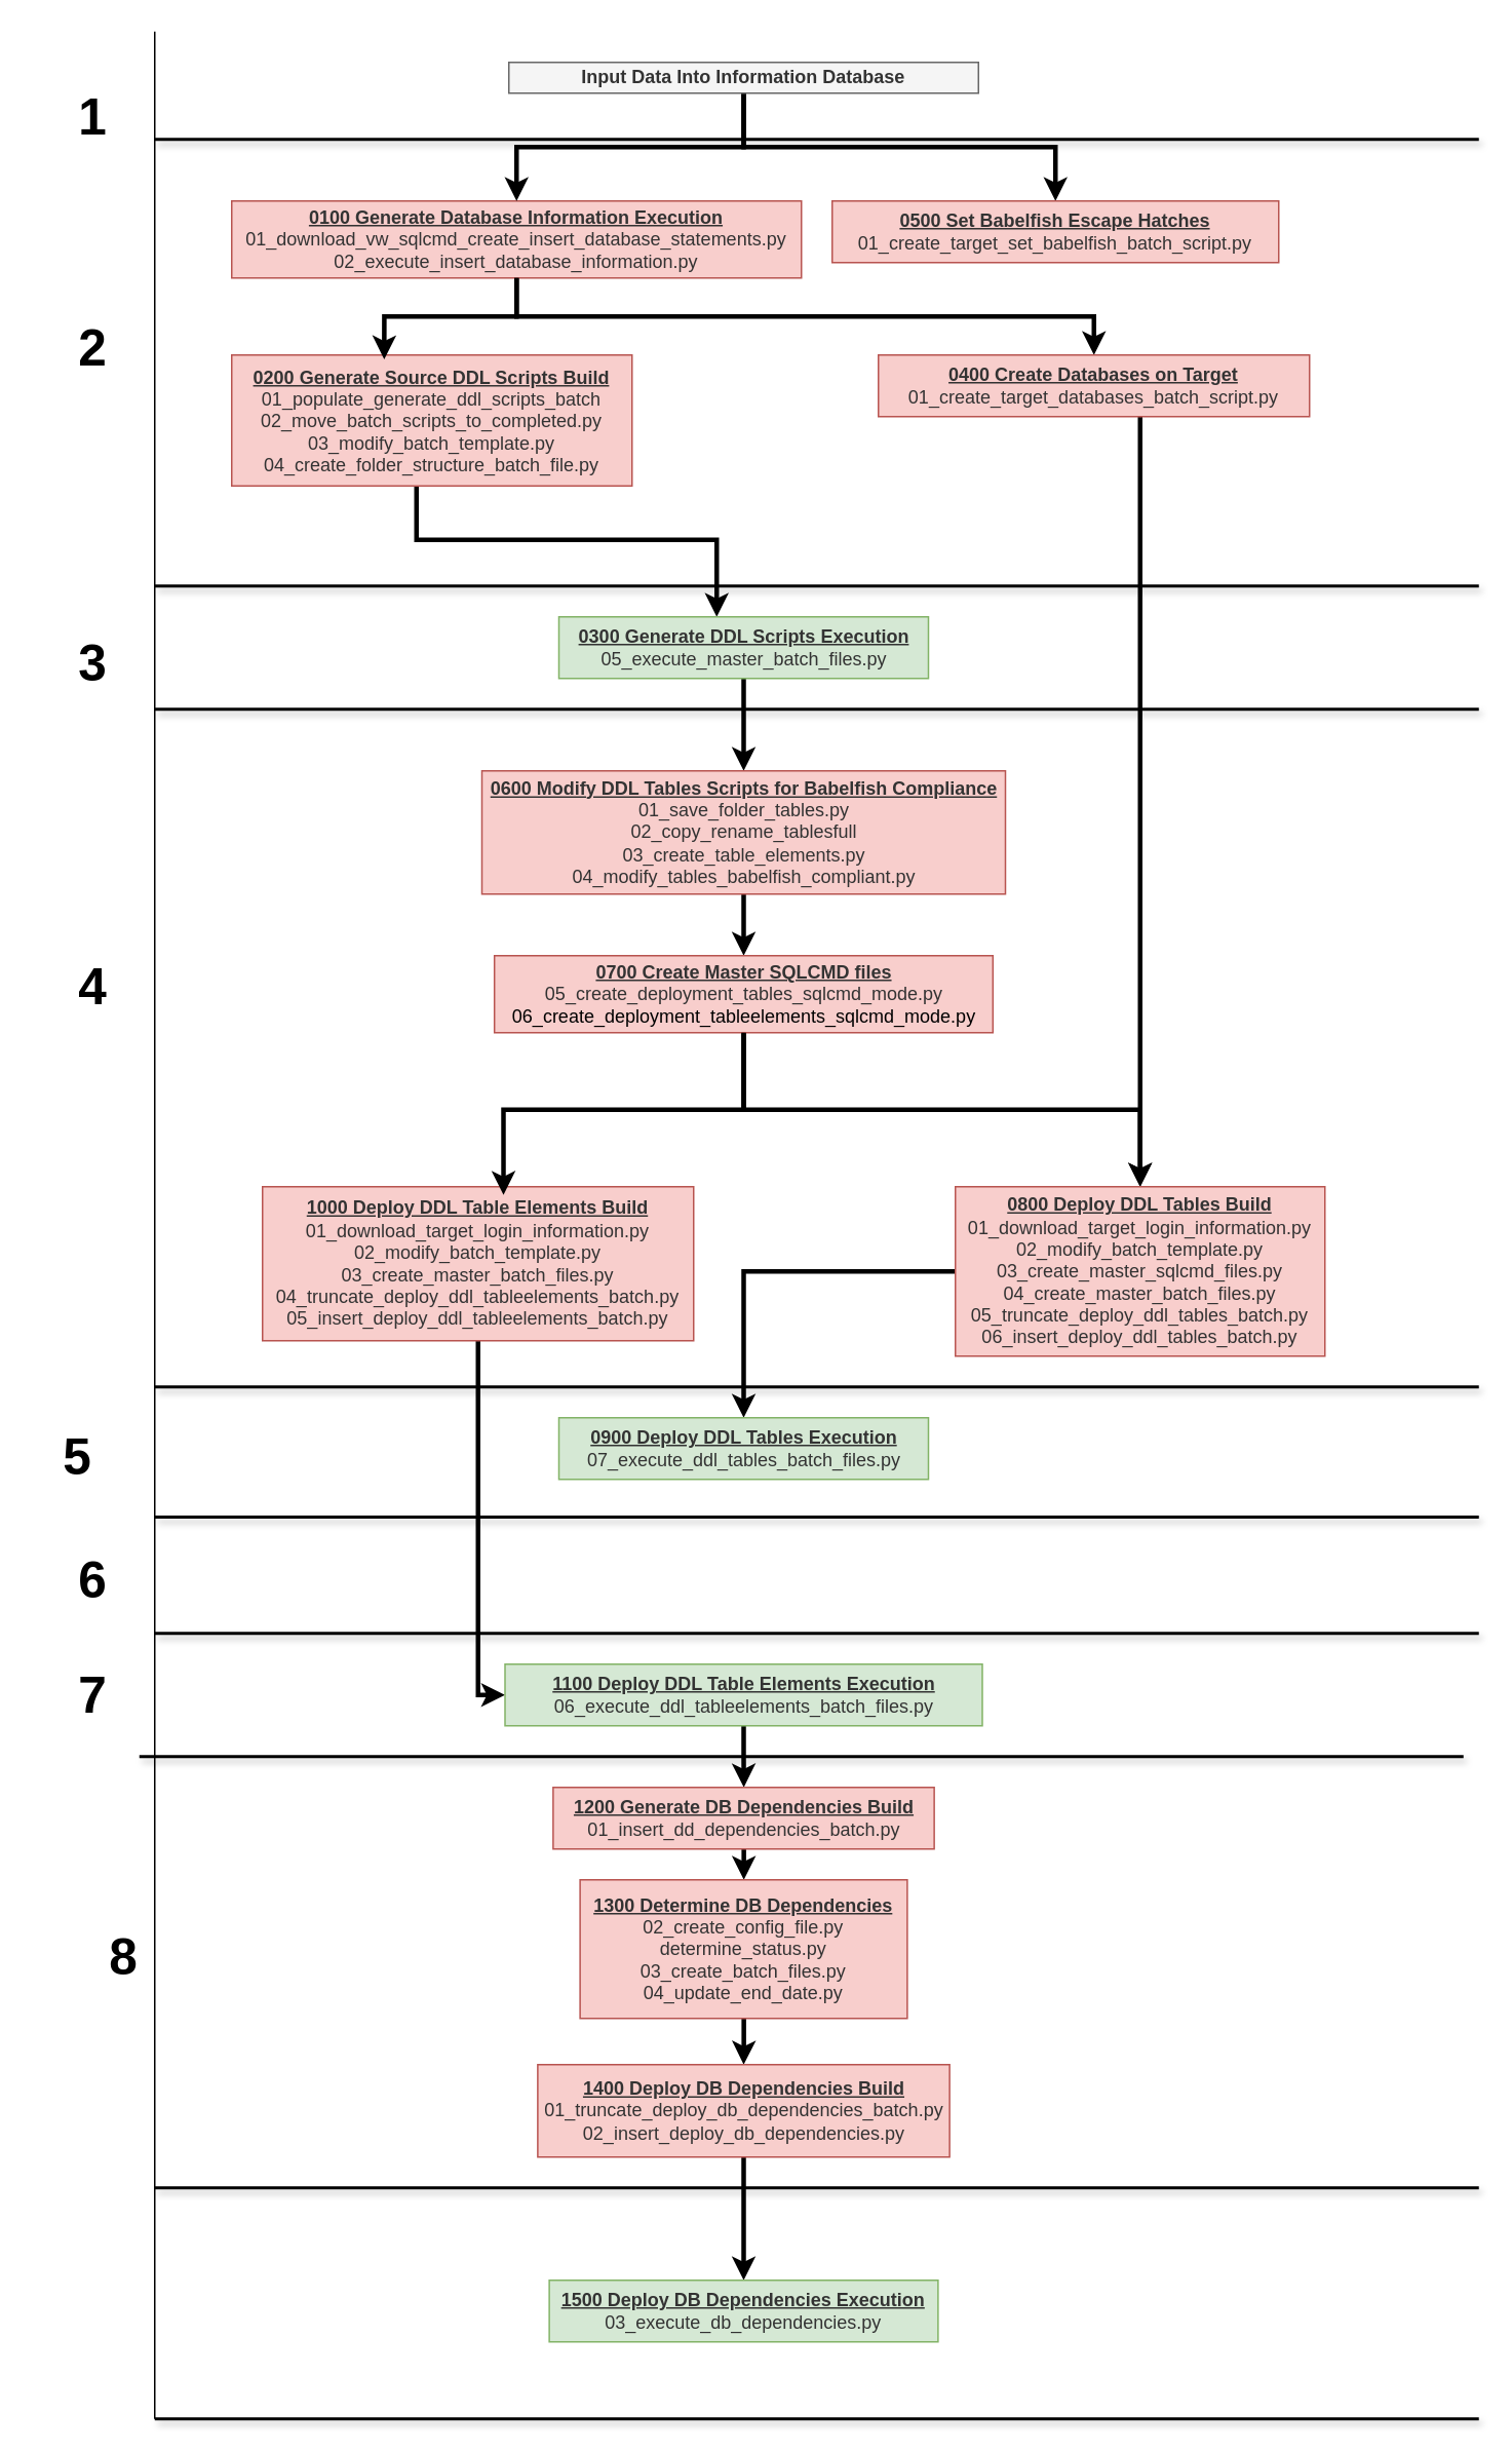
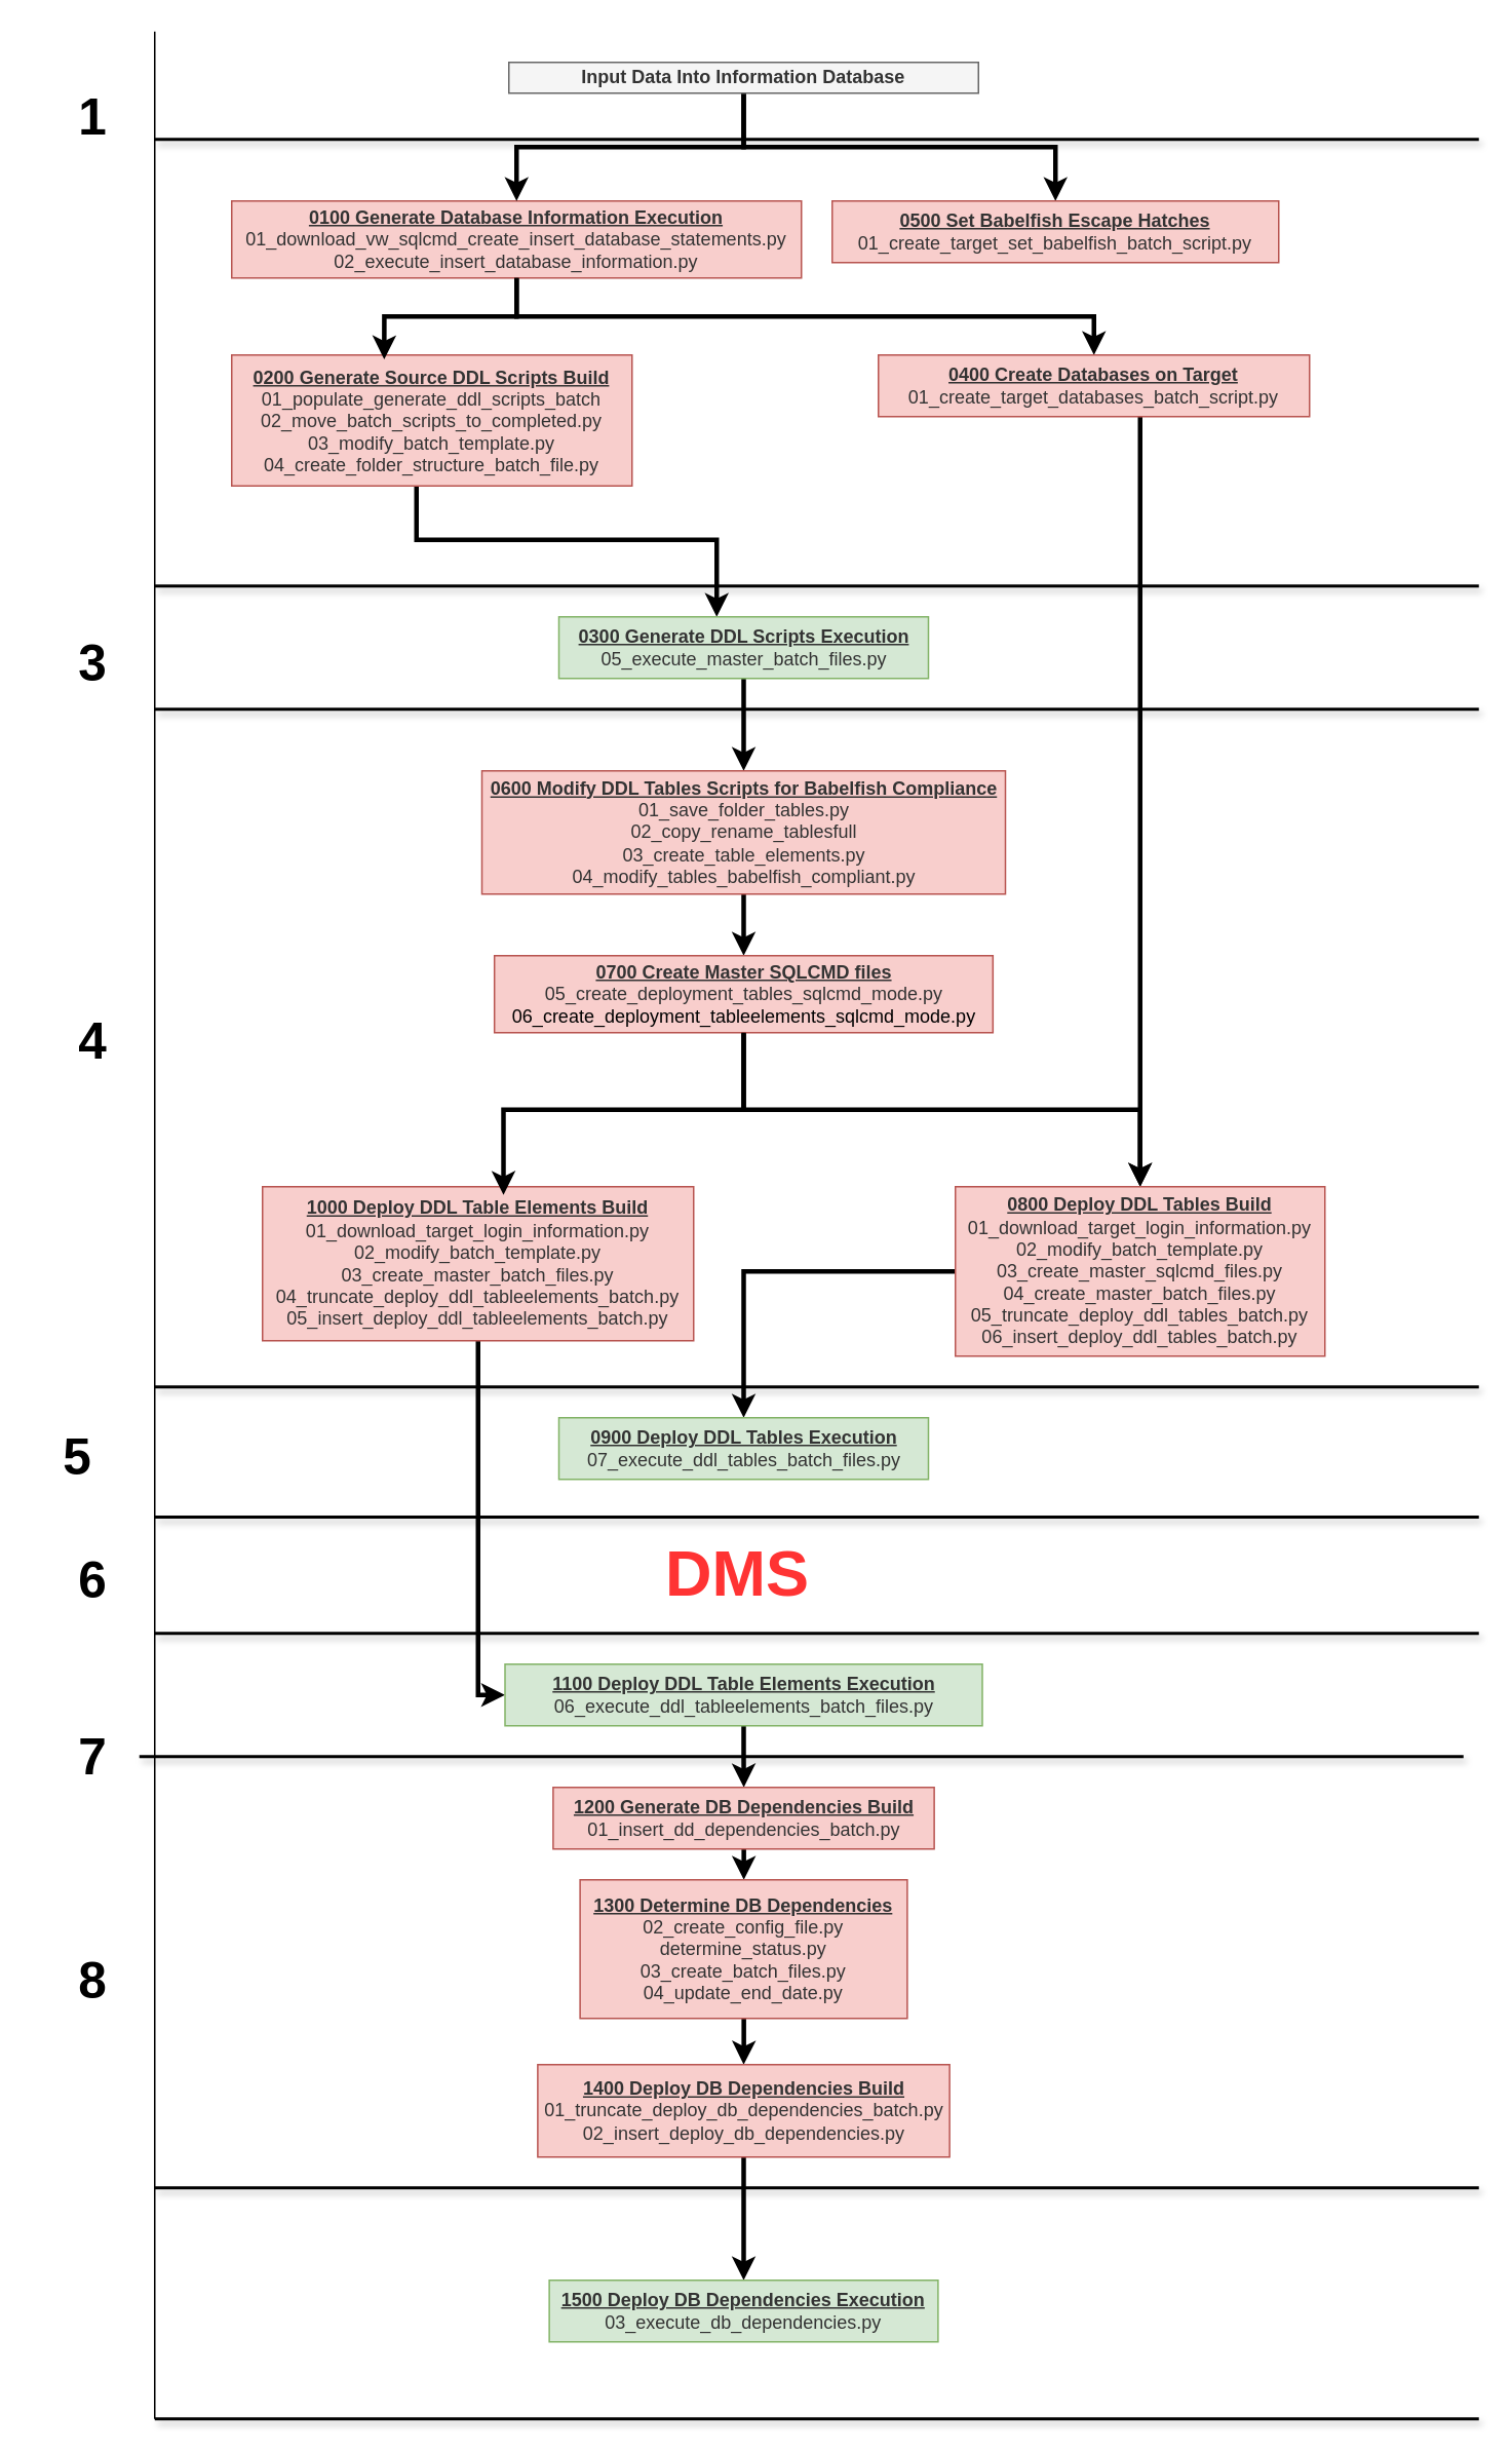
- <mxCell id="36" value="&lt;font style=&quot;font-size: 33px;&quot;&gt;&lt;b&gt;2&lt;/b&gt;&lt;/font&gt;" style="text;html=1;align=center;verticalAlign=middle;whiteSpace=wrap;rounded=0;" parent="1" vertex="1"><mxGeometry x="30" y="210" width="60" height="30" as="geometry" /></mxCell>
- <mxCell id="37" value="&lt;font style=&quot;font-size: 33px;&quot;&gt;&lt;b&gt;4&lt;/b&gt;&lt;/font&gt;" style="text;html=1;align=center;verticalAlign=middle;whiteSpace=wrap;rounded=0;" parent="1" vertex="1"><mxGeometry x="30" y="625" width="60" height="30" as="geometry" /></mxCell>
+ <mxCell id="37" value="&lt;font style=&quot;font-size: 33px;&quot;&gt;&lt;b&gt;4&lt;/b&gt;&lt;/font&gt;" style="text;html=1;align=center;verticalAlign=middle;whiteSpace=wrap;rounded=0;" parent="1" vertex="1"><mxGeometry x="30" y="660" width="60" height="30" as="geometry" /></mxCell>
+ <mxCell id="33" value="&lt;h1 style=&quot;margin-top: 0px;&quot;&gt;&lt;font style=&quot;font-size: 42px;&quot; color=&quot;#ff3333&quot;&gt;DMS&lt;/font&gt;&lt;/h1&gt;" style="text;html=1;whiteSpace=wrap;overflow=hidden;rounded=0;" parent="1" vertex="1"><mxGeometry x="430" y="990" width="120" height="50" as="geometry" /></mxCell>
- <mxCell id="40" value="&lt;font style=&quot;font-size: 33px;&quot;&gt;&lt;b&gt;7&lt;/b&gt;&lt;/font&gt;" style="text;html=1;align=center;verticalAlign=middle;whiteSpace=wrap;rounded=0;" parent="1" vertex="1"><mxGeometry x="30" y="1085" width="60" height="30" as="geometry" /></mxCell>
+ <mxCell id="40" value="&lt;font style=&quot;font-size: 33px;&quot;&gt;&lt;b&gt;7&lt;/b&gt;&lt;/font&gt;" style="text;html=1;align=center;verticalAlign=middle;whiteSpace=wrap;rounded=0;" parent="1" vertex="1"><mxGeometry x="30" y="1125" width="60" height="30" as="geometry" /></mxCell>
- <mxCell id="41" value="&lt;font style=&quot;font-size: 33px;&quot;&gt;&lt;b&gt;8&lt;/b&gt;&lt;/font&gt;" style="text;html=1;align=center;verticalAlign=middle;whiteSpace=wrap;rounded=0;" parent="1" vertex="1"><mxGeometry x="50" y="1255" width="60" height="30" as="geometry" /></mxCell>
+ <mxCell id="41" value="&lt;font style=&quot;font-size: 33px;&quot;&gt;&lt;b&gt;8&lt;/b&gt;&lt;/font&gt;" style="text;html=1;align=center;verticalAlign=middle;whiteSpace=wrap;rounded=0;" parent="1" vertex="1"><mxGeometry x="30" y="1270" width="60" height="30" as="geometry" /></mxCell>
